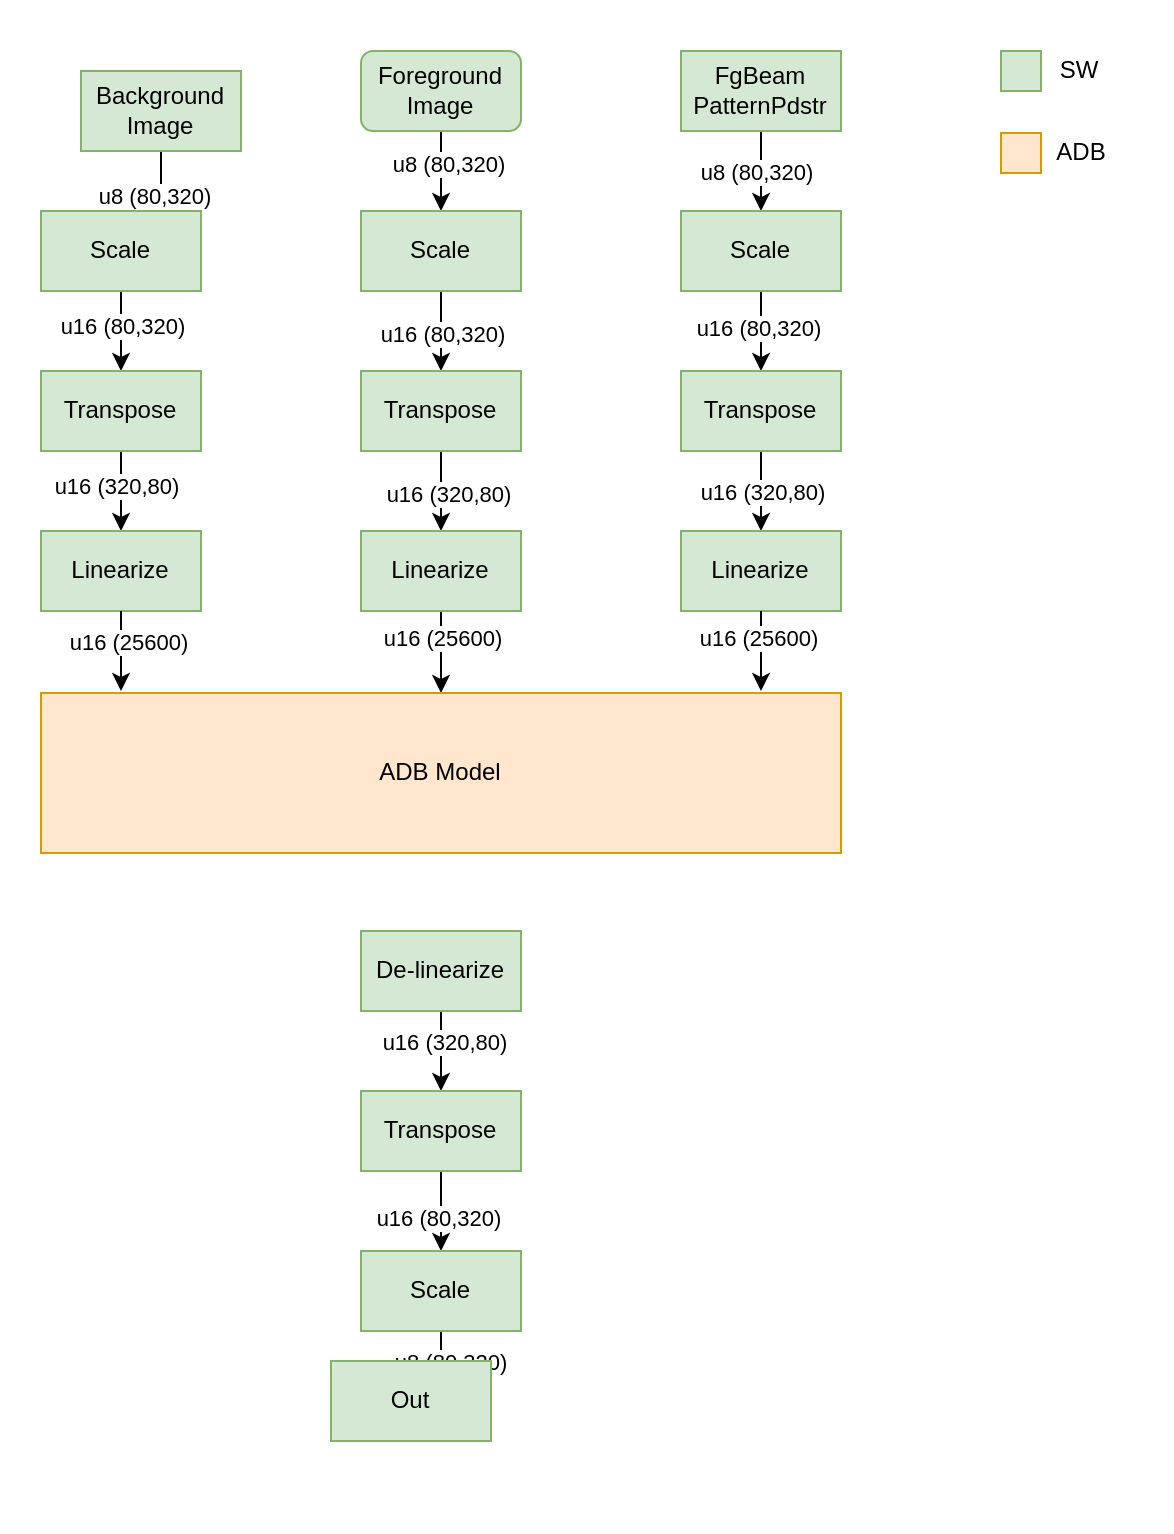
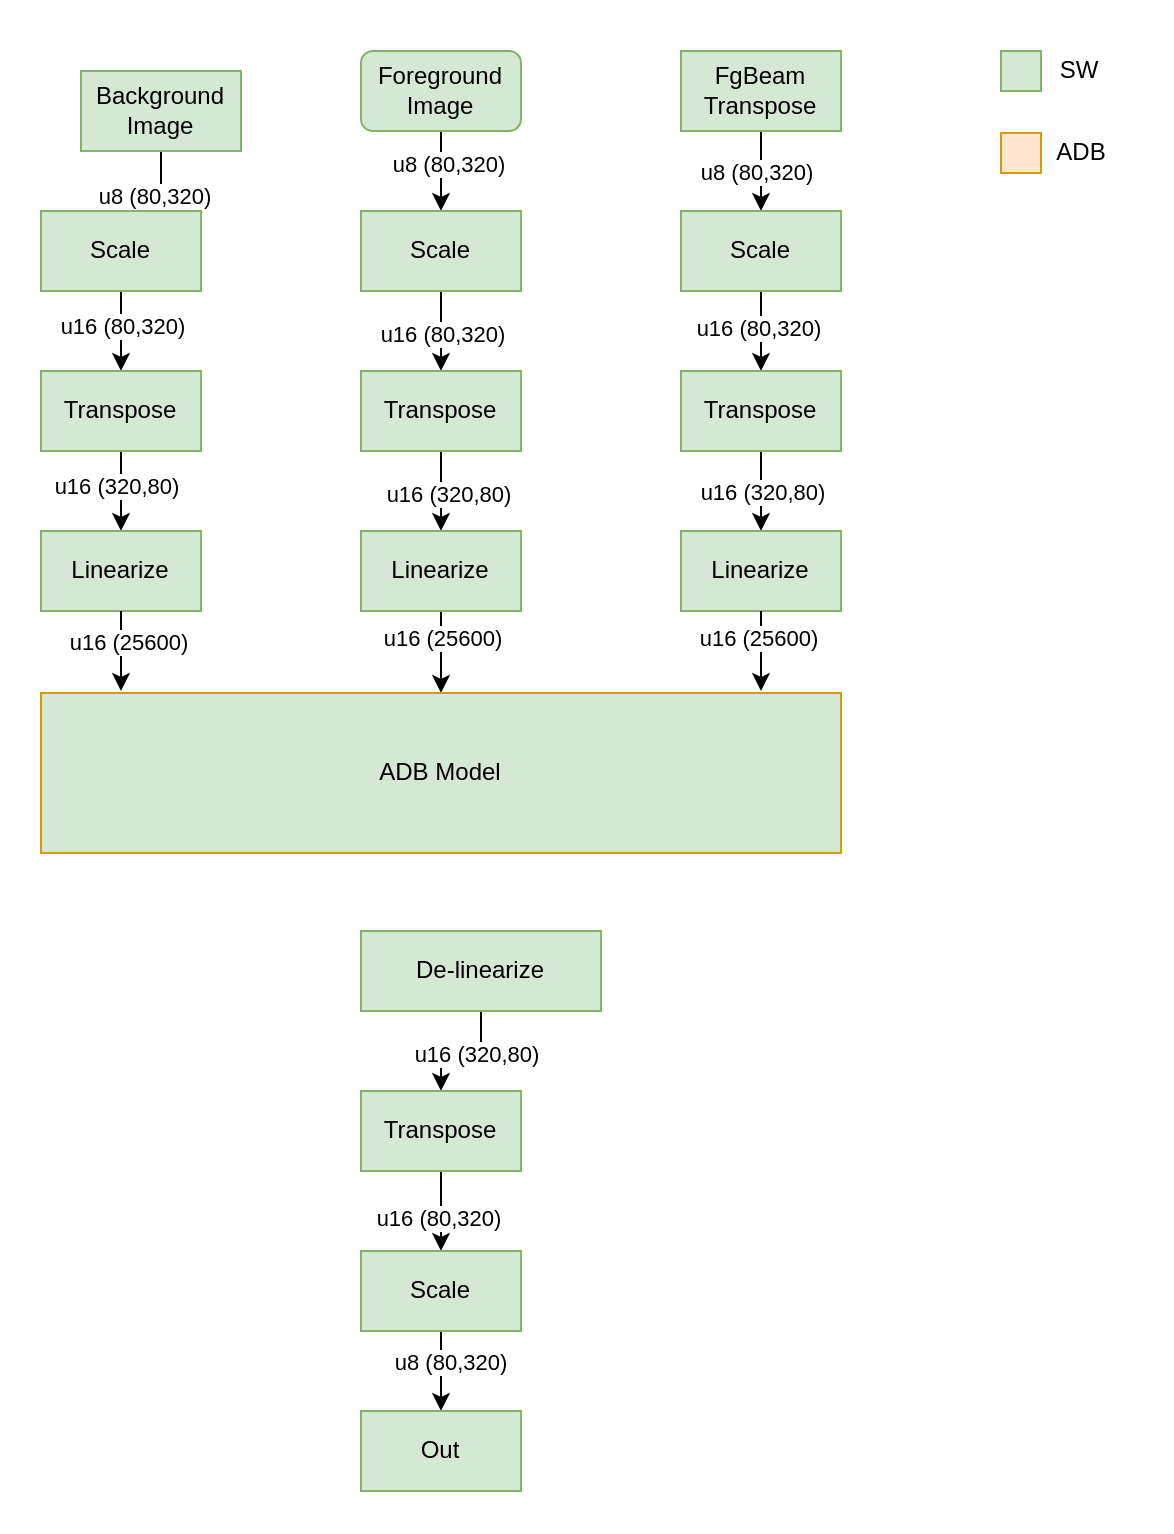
- <mxCell id="10" value="FgBeam&lt;div&gt;PatternPdstr&lt;/div&gt;" style="rounded=0;whiteSpace=wrap;html=1;fillColor=#d5e8d4;strokeColor=#82b366;" vertex="1" parent="1"><mxGeometry x="340" y="25" width="80" height="40" as="geometry" /></mxCell>
+ <mxCell id="10" value="FgBeam&lt;div&gt;Transpose&lt;/div&gt;" style="rounded=0;whiteSpace=wrap;html=1;fillColor=#d5e8d4;strokeColor=#82b366;" vertex="1" parent="1"><mxGeometry x="340" y="25" width="80" height="40" as="geometry" /></mxCell>
- <mxCell id="34" value="ADB Model" style="rounded=0;whiteSpace=wrap;html=1;fillColor=#ffe6cc;strokeColor=#d79b00;" vertex="1" parent="1"><mxGeometry x="20" y="346" width="400" height="80" as="geometry" /></mxCell>
+ <mxCell id="34" value="ADB Model" style="rounded=0;whiteSpace=wrap;html=1;fillColor=#d5e8d4;strokeColor=#d79b00;" vertex="1" parent="1"><mxGeometry x="20" y="346" width="400" height="80" as="geometry" /></mxCell>
- <mxCell id="41" value="De-linearize" style="rounded=0;whiteSpace=wrap;html=1;fillColor=#d5e8d4;strokeColor=#82b366;" vertex="1" parent="1"><mxGeometry x="180" y="465" width="80" height="40" as="geometry" /></mxCell>
+ <mxCell id="41" value="De-linearize" style="rounded=0;whiteSpace=wrap;html=1;fillColor=#d5e8d4;strokeColor=#82b366;" vertex="1" parent="1"><mxGeometry x="180" y="465" width="120" height="40" as="geometry" /></mxCell>
- <mxCell id="48" value="Out" style="rounded=0;whiteSpace=wrap;html=1;fillColor=#d5e8d4;strokeColor=#82b366;" vertex="1" parent="1"><mxGeometry x="165" y="680" width="80" height="40" as="geometry" /></mxCell>
+ <mxCell id="48" value="Out" style="rounded=0;whiteSpace=wrap;html=1;fillColor=#d5e8d4;strokeColor=#82b366;" vertex="1" parent="1"><mxGeometry x="180" y="705" width="80" height="40" as="geometry" /></mxCell>
